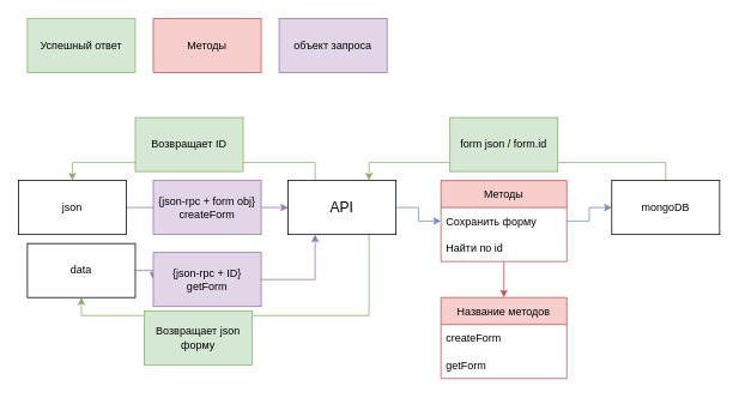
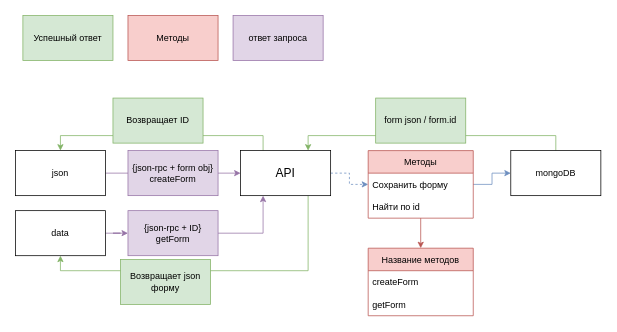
- <mxCell id="28" value="объект запроса" style="rounded=0;whiteSpace=wrap;html=1;fillColor=#e1d5e7;strokeColor=#9673a6;" vertex="1" parent="1"><mxGeometry x="310" y="20" width="120" height="60" as="geometry" /></mxCell>
+ <mxCell id="28" value="ответ запроса" style="rounded=0;whiteSpace=wrap;html=1;fillColor=#e1d5e7;strokeColor=#9673a6;" vertex="1" parent="1"><mxGeometry x="310" y="20" width="120" height="60" as="geometry" /></mxCell>
- <mxCell id="2" style="edgeStyle=orthogonalEdgeStyle;rounded=0;orthogonalLoop=1;jettySize=auto;html=1;entryX=0;entryY=0.5;entryDx=0;entryDy=0;fillColor=#dae8fc;strokeColor=#6c8ebf;" edge="1" parent="1" source="5" target="11"><mxGeometry relative="1" as="geometry" /></mxCell>
+ <mxCell id="2" style="edgeStyle=orthogonalEdgeStyle;rounded=0;orthogonalLoop=1;jettySize=auto;html=1;entryX=0;entryY=0.5;entryDx=0;entryDy=0;fillColor=#dae8fc;strokeColor=#6c8ebf;dashed=1;" edge="1" parent="1" source="5" target="11"><mxGeometry relative="1" as="geometry" /></mxCell>
- <mxCell id="20" value="data" style="rounded=0;whiteSpace=wrap;html=1;" vertex="1" parent="1"><mxGeometry x="30" y="270" width="120" height="60" as="geometry" /></mxCell>
+ <mxCell id="20" value="data" style="rounded=0;whiteSpace=wrap;html=1;" vertex="1" parent="1"><mxGeometry x="20" y="280" width="120" height="60" as="geometry" /></mxCell>
